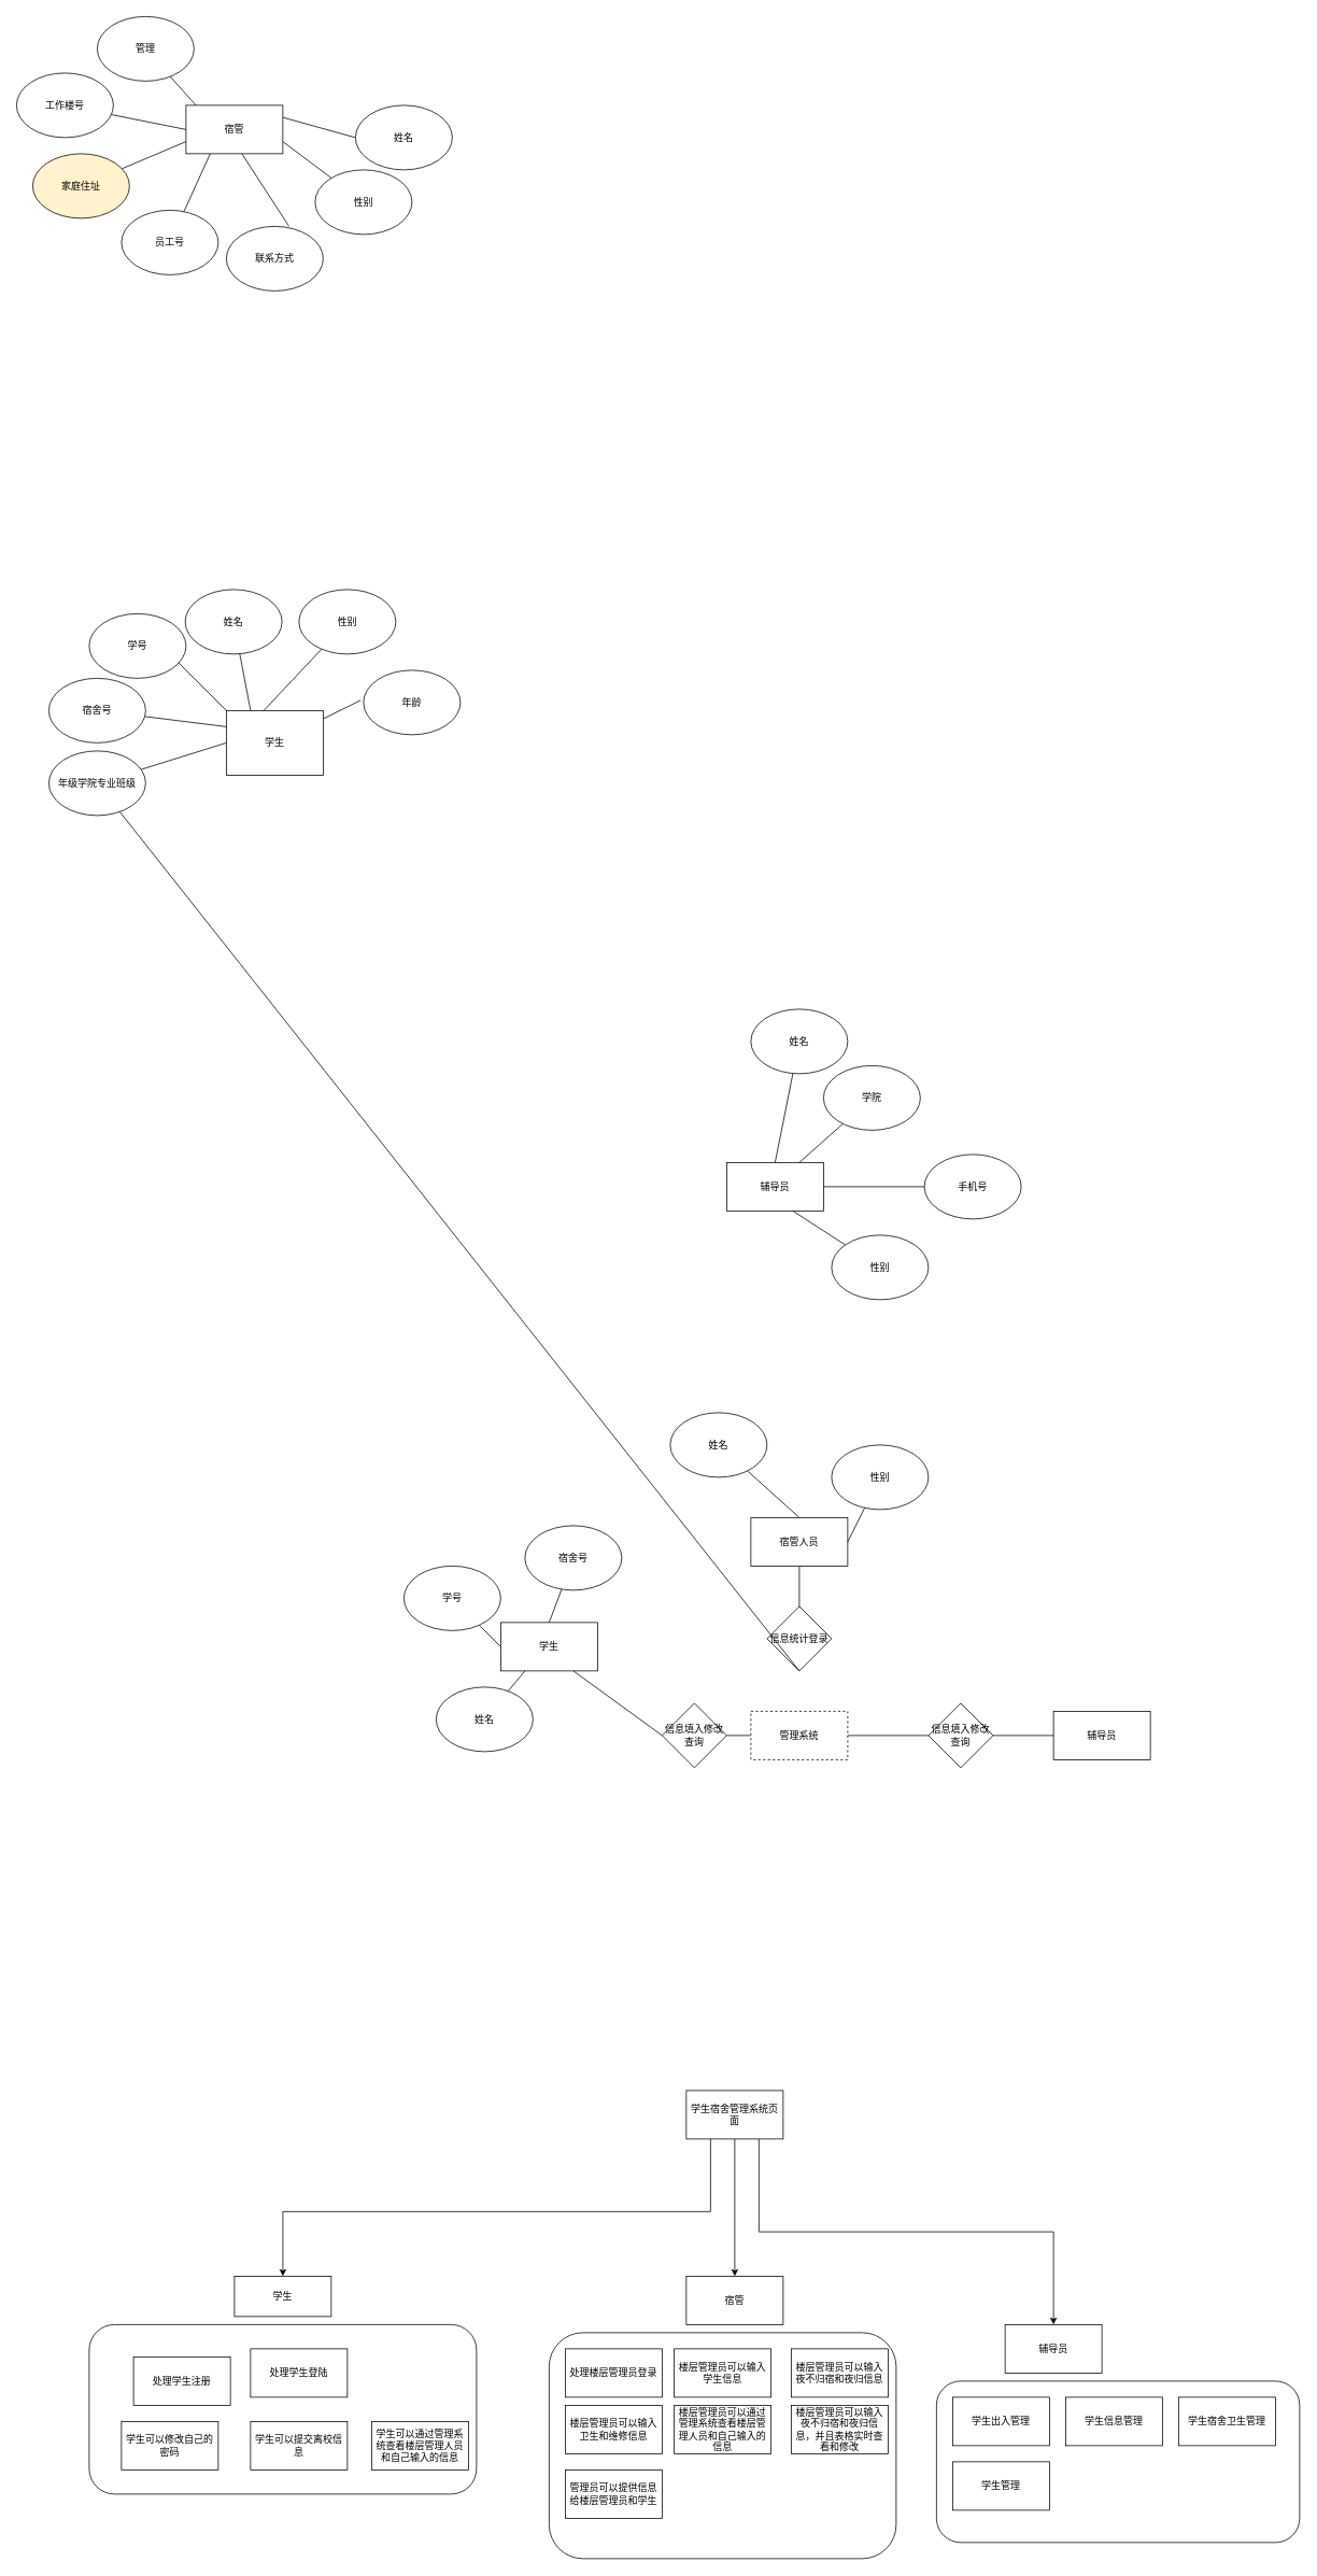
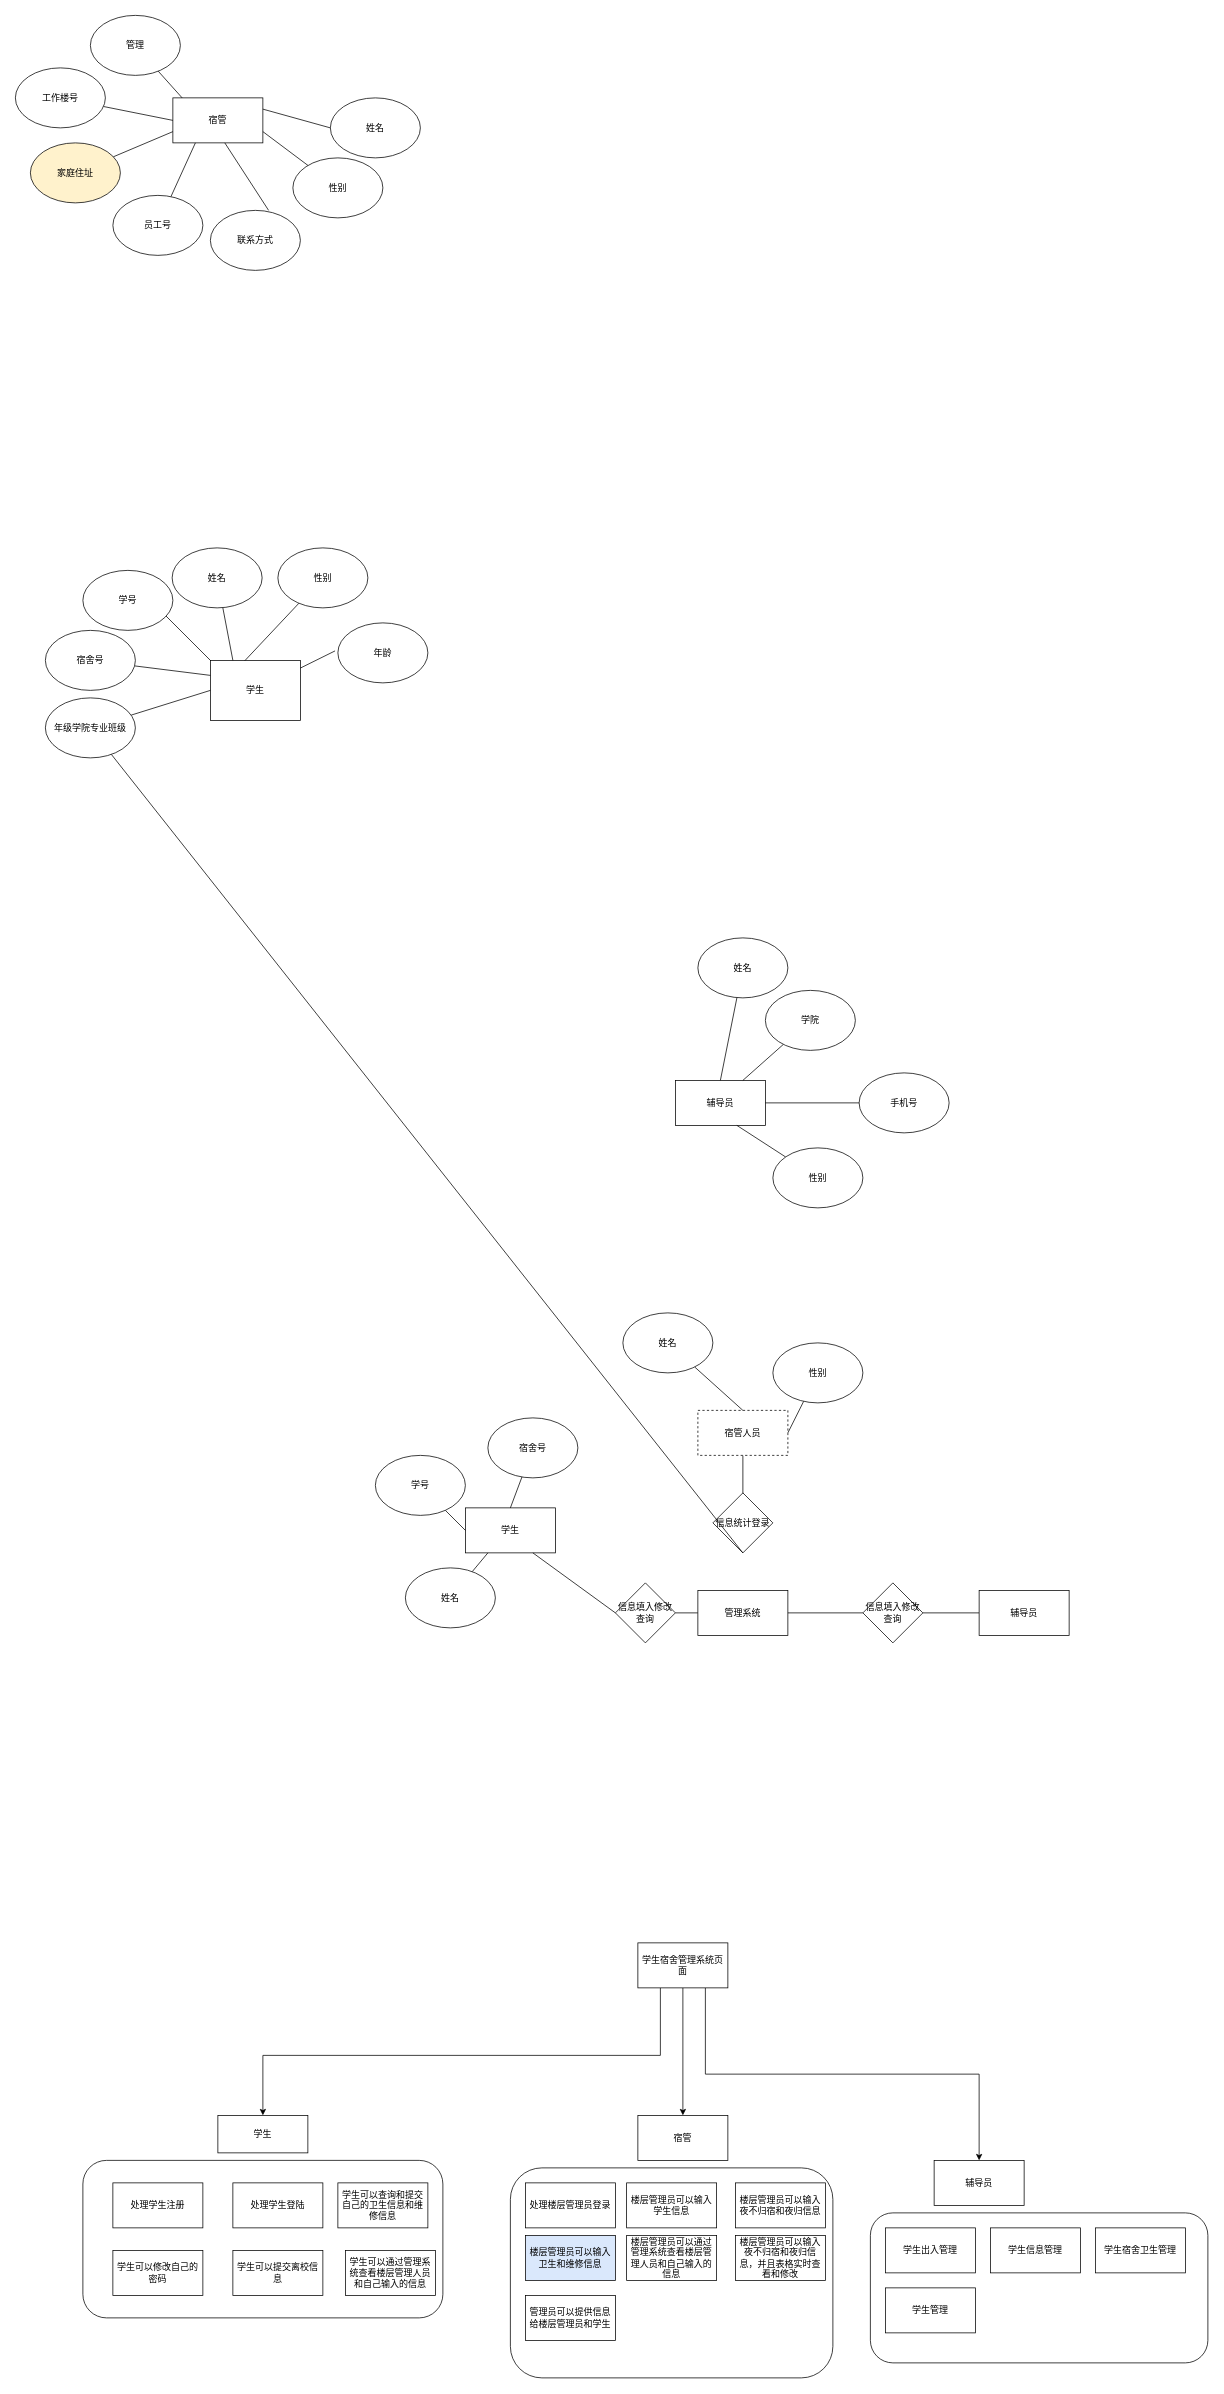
- <mxCell id="51" value="宿管人员" style="rounded=0;whiteSpace=wrap;html=1;" vertex="1" parent="1"><mxGeometry x="930" y="1880" width="120" height="60" as="geometry" /></mxCell>
+ <mxCell id="51" value="宿管人员" style="rounded=0;whiteSpace=wrap;html=1;dashed=1;" vertex="1" parent="1"><mxGeometry x="930" y="1880" width="120" height="60" as="geometry" /></mxCell>
- <mxCell id="44" value="管理系统" style="rounded=0;whiteSpace=wrap;html=1;dashed=1;" vertex="1" parent="1"><mxGeometry x="930" y="2120" width="120" height="60" as="geometry" /></mxCell>
+ <mxCell id="44" value="管理系统" style="rounded=0;whiteSpace=wrap;html=1;" vertex="1" parent="1"><mxGeometry x="930" y="2120" width="120" height="60" as="geometry" /></mxCell>
+ <mxCell id="78" value="&lt;p class=&quot;MsoNormal&quot;&gt;&lt;font face=&quot;serif&quot;&gt;学生可以查询和提交自己的卫生信息和维修信息&lt;/font&gt;&lt;/p&gt;" style="rounded=0;whiteSpace=wrap;html=1;" vertex="1" parent="1"><mxGeometry x="450" y="2910" width="120" height="60" as="geometry" /></mxCell>
- <mxCell id="76" value="&lt;p class=&quot;MsoNormal&quot;&gt;&lt;font face=&quot;serif&quot;&gt;处理学生注册&lt;/font&gt;&lt;/p&gt;" style="rounded=0;whiteSpace=wrap;html=1;" vertex="1" parent="1"><mxGeometry x="165" y="2920" width="120" height="60" as="geometry" /></mxCell>
+ <mxCell id="76" value="&lt;p class=&quot;MsoNormal&quot;&gt;&lt;font face=&quot;serif&quot;&gt;处理学生注册&lt;/font&gt;&lt;/p&gt;" style="rounded=0;whiteSpace=wrap;html=1;" vertex="1" parent="1"><mxGeometry x="150" y="2910" width="120" height="60" as="geometry" /></mxCell>
- <mxCell id="88" value="&lt;p class=&quot;MsoNormal&quot;&gt;&lt;font face=&quot;serif&quot;&gt;楼层管理员可以输入卫生和维修信息&lt;/font&gt;&lt;/p&gt;" style="rounded=0;whiteSpace=wrap;html=1;" vertex="1" parent="1"><mxGeometry x="700" y="2980" width="120" height="60" as="geometry" /></mxCell>
+ <mxCell id="88" value="&lt;p class=&quot;MsoNormal&quot;&gt;&lt;font face=&quot;serif&quot;&gt;楼层管理员可以输入卫生和维修信息&lt;/font&gt;&lt;/p&gt;" style="rounded=0;whiteSpace=wrap;html=1;fillColor=#dae8fc;" vertex="1" parent="1"><mxGeometry x="700" y="2980" width="120" height="60" as="geometry" /></mxCell>
